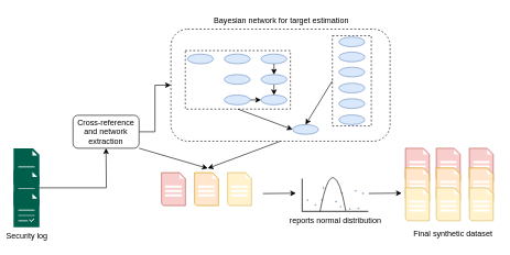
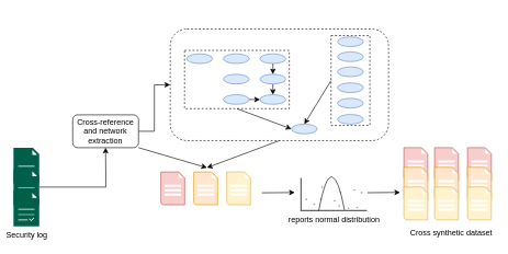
- <mxCell id="17" value="Bayesian network for target estimation" style="text;html=1;align=center;verticalAlign=middle;resizable=0;points=[];autosize=1;fontSize=12;" vertex="1" parent="16"><mxGeometry x="56.78" width="220" height="20" as="geometry" /></mxCell>
- <mxCell id="13" value="Final synthetic dataset" style="text;html=1;align=center;verticalAlign=middle;resizable=0;points=[];autosize=1;fontSize=12;" vertex="1" parent="1"><mxGeometry x="620" y="344" width="130" height="20" as="geometry" /></mxCell>
+ <mxCell id="13" value="Cross synthetic dataset" style="text;html=1;align=center;verticalAlign=middle;resizable=0;points=[];autosize=1;fontSize=12;" vertex="1" parent="1"><mxGeometry x="620" y="344" width="130" height="20" as="geometry" /></mxCell>
